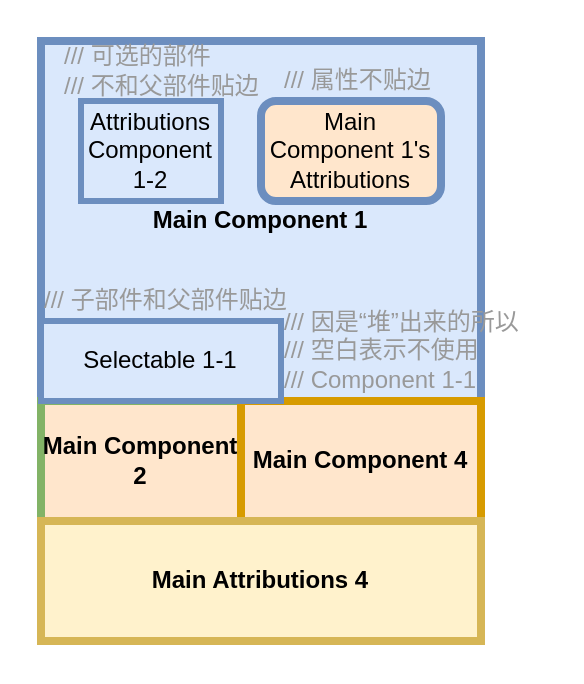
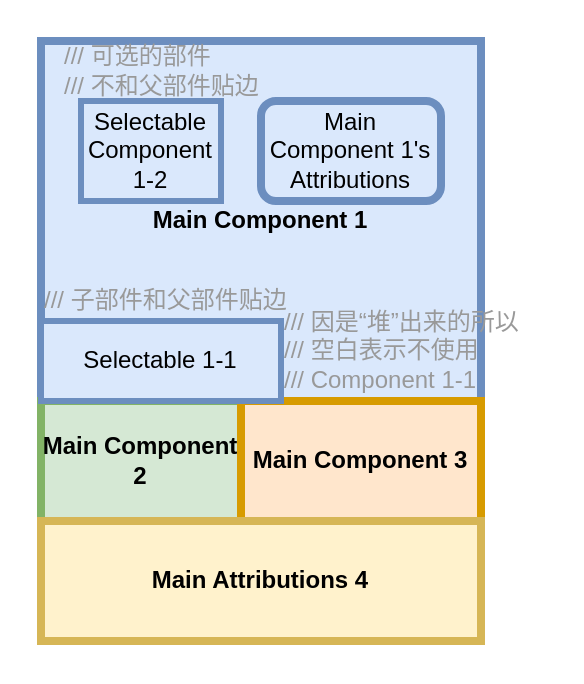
- <mxCell id="10" value="&lt;font color=&quot;#999999&quot;&gt;/// 属性不贴边&lt;br&gt;&lt;/font&gt;" style="text;html=1;align=left;verticalAlign=middle;resizable=0;points=[];;autosize=1;" parent="1" vertex="1"><mxGeometry x="140" y="30" width="90" height="20" as="geometry" /></mxCell>
- <mxCell id="7" value="Attributions Component 1-2" style="rounded=0;whiteSpace=wrap;html=1;strokeWidth=3;fillColor=#dae8fc;strokeColor=#6c8ebf;" parent="1" vertex="1"><mxGeometry x="40" y="50" width="70" height="50" as="geometry" /></mxCell>
+ <mxCell id="7" value="Selectable Component 1-2" style="rounded=0;whiteSpace=wrap;html=1;strokeWidth=3;fillColor=#dae8fc;strokeColor=#6c8ebf;" parent="1" vertex="1"><mxGeometry x="40" y="50" width="70" height="50" as="geometry" /></mxCell>
- <mxCell id="8" value="Main Component 1's&lt;br&gt;Attributions" style="rounded=1;whiteSpace=wrap;html=1;strokeWidth=4;fillColor=#ffe6cc;strokeColor=#6c8ebf;" parent="1" vertex="1"><mxGeometry x="130" y="50" width="90" height="50" as="geometry" /></mxCell>
+ <mxCell id="8" value="Main Component 1's&lt;br&gt;Attributions" style="rounded=1;whiteSpace=wrap;html=1;strokeWidth=4;fillColor=#dae8fc;strokeColor=#6c8ebf;" parent="1" vertex="1"><mxGeometry x="130" y="50" width="90" height="50" as="geometry" /></mxCell>
- <mxCell id="3" value="&lt;b&gt;Main Component 2&lt;/b&gt;" style="rounded=0;whiteSpace=wrap;html=1;strokeWidth=4;fillColor=#ffe6cc;strokeColor=#82b366;" parent="1" vertex="1"><mxGeometry x="20" y="200" width="100" height="60" as="geometry" /></mxCell>
+ <mxCell id="3" value="&lt;b&gt;Main Component 2&lt;/b&gt;" style="rounded=0;whiteSpace=wrap;html=1;strokeWidth=4;fillColor=#d5e8d4;strokeColor=#82b366;" parent="1" vertex="1"><mxGeometry x="20" y="200" width="100" height="60" as="geometry" /></mxCell>
- <mxCell id="4" value="&lt;b&gt;Main Component 4&lt;/b&gt;" style="rounded=0;whiteSpace=wrap;html=1;strokeWidth=4;fillColor=#ffe6cc;strokeColor=#d79b00;" parent="1" vertex="1"><mxGeometry x="120" y="200" width="120" height="60" as="geometry" /></mxCell>
+ <mxCell id="4" value="&lt;b&gt;Main Component 3&lt;/b&gt;" style="rounded=0;whiteSpace=wrap;html=1;strokeWidth=4;fillColor=#ffe6cc;strokeColor=#d79b00;" parent="1" vertex="1"><mxGeometry x="120" y="200" width="120" height="60" as="geometry" /></mxCell>
